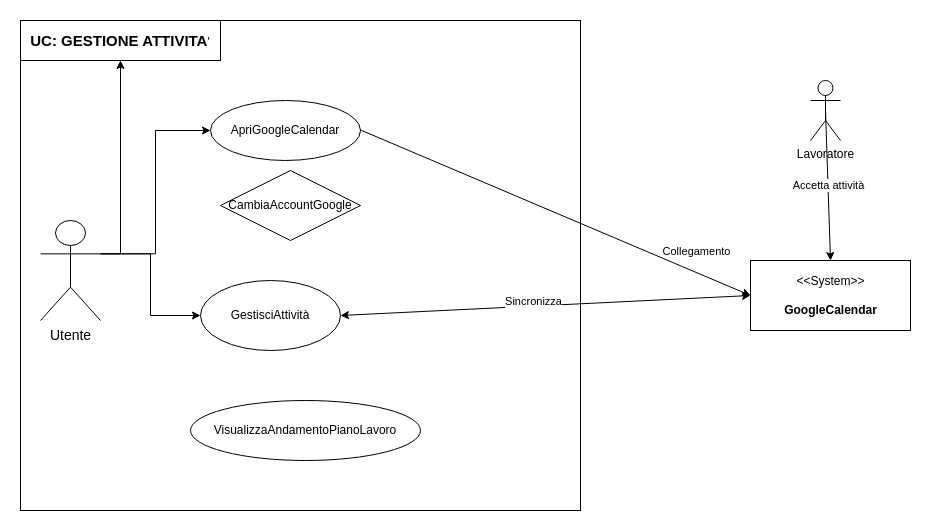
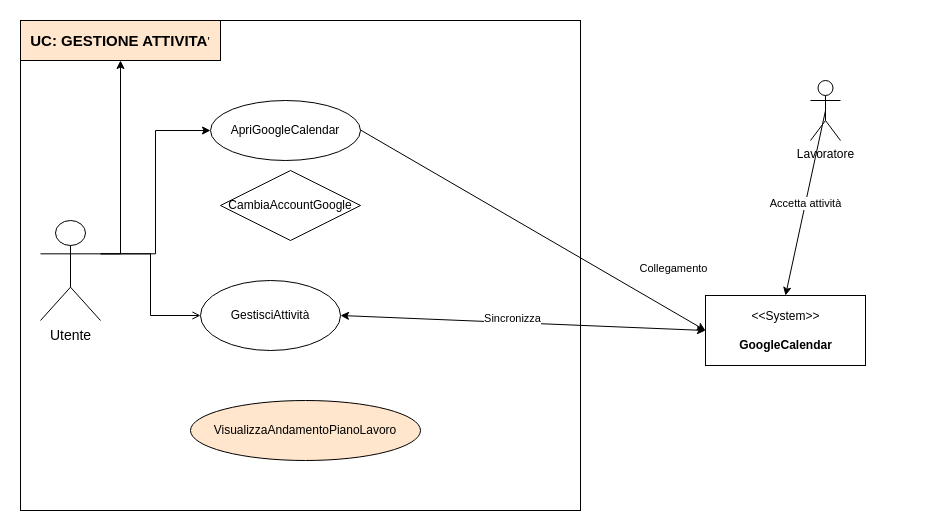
- <mxCell id="10" value="&lt;font style=&quot;font-size: 15px&quot;&gt;&lt;b&gt;UC: GESTIONE ATTIVITA&lt;/b&gt;&lt;/font&gt;'" style="rounded=0;whiteSpace=wrap;html=1;" parent="1" vertex="1"><mxGeometry x="20" y="20" width="200" height="40" as="geometry" /></mxCell>
+ <mxCell id="10" value="&lt;font style=&quot;font-size: 15px&quot;&gt;&lt;b&gt;UC: GESTIONE ATTIVITA&lt;/b&gt;&lt;/font&gt;'" style="rounded=0;whiteSpace=wrap;html=1;fillColor=#ffe6cc;" parent="1" vertex="1"><mxGeometry x="20" y="20" width="200" height="40" as="geometry" /></mxCell>
- <mxCell id="12" value="&amp;lt;&amp;lt;System&amp;gt;&amp;gt;&lt;br&gt;&lt;br&gt;&lt;b&gt;GoogleCalendar&lt;/b&gt;" style="text;html=1;align=center;verticalAlign=middle;dashed=0;fillColor=#ffffff;strokeColor=#000000;" parent="1" vertex="1"><mxGeometry x="750" y="260" width="160" height="70" as="geometry" /></mxCell>
+ <mxCell id="12" value="&amp;lt;&amp;lt;System&amp;gt;&amp;gt;&lt;br&gt;&lt;br&gt;&lt;b&gt;GoogleCalendar&lt;/b&gt;" style="text;html=1;align=center;verticalAlign=middle;dashed=0;fillColor=#ffffff;strokeColor=#000000;" parent="1" vertex="1"><mxGeometry x="705" y="295" width="160" height="70" as="geometry" /></mxCell>
- <mxCell id="7" style="edgeStyle=orthogonalEdgeStyle;rounded=0;orthogonalLoop=1;jettySize=auto;html=1;exitX=1;exitY=0.333;exitDx=0;exitDy=0;entryX=0;entryY=0.5;entryDx=0;entryDy=0;exitPerimeter=0;" parent="1" source="5" target="18" edge="1"><mxGeometry relative="1" as="geometry"><mxPoint x="220" y="290" as="targetPoint" /></mxGeometry></mxCell>
+ <mxCell id="7" style="edgeStyle=orthogonalEdgeStyle;rounded=0;orthogonalLoop=1;jettySize=auto;html=1;exitX=1;exitY=0.333;exitDx=0;exitDy=0;entryX=0;entryY=0.5;entryDx=0;entryDy=0;exitPerimeter=0;endArrow=open;" parent="1" source="5" target="18" edge="1"><mxGeometry relative="1" as="geometry"><mxPoint x="220" y="290" as="targetPoint" /></mxGeometry></mxCell>
- <mxCell id="8" value="VisualizzaAndamentoPianoLavoro" style="ellipse;whiteSpace=wrap;html=1;" parent="1" vertex="1"><mxGeometry x="190" y="400" width="230" height="60" as="geometry" /></mxCell>
+ <mxCell id="8" value="VisualizzaAndamentoPianoLavoro" style="ellipse;whiteSpace=wrap;html=1;fillColor=#ffe6cc;" parent="1" vertex="1"><mxGeometry x="190" y="400" width="230" height="60" as="geometry" /></mxCell>
